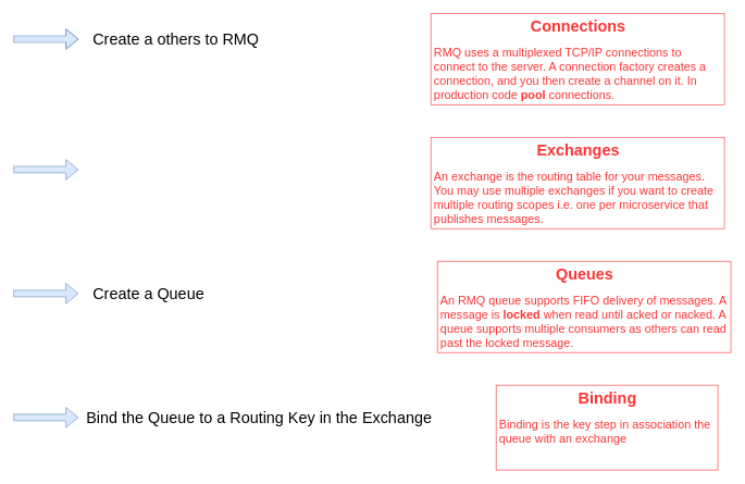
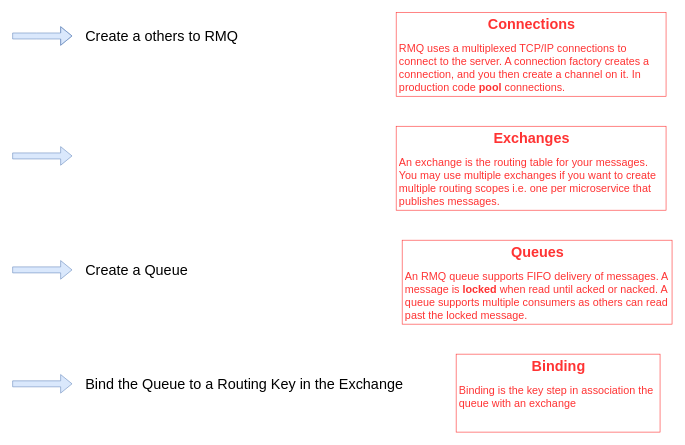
- <mxCell id="8" value="&lt;font style=&quot;font-size: 24px&quot;&gt;Bind the Queue to a Routing Key in the Exchange&amp;nbsp;&lt;/font&gt;" style="text;html=1;strokeColor=none;fillColor=none;align=left;verticalAlign=middle;whiteSpace=wrap;rounded=0;" parent="1" vertex="1"><mxGeometry x="130" y="630" width="550" height="20" as="geometry" /></mxCell>
+ <mxCell id="8" value="&lt;font style=&quot;font-size: 24px&quot;&gt;Bind the Queue to a Routing Key in the Exchange&amp;nbsp;&lt;/font&gt;" style="text;html=1;strokeColor=none;fillColor=none;align=left;verticalAlign=middle;whiteSpace=wrap;rounded=0;" parent="1" vertex="1"><mxGeometry x="140" y="630" width="550" height="20" as="geometry" /></mxCell>
